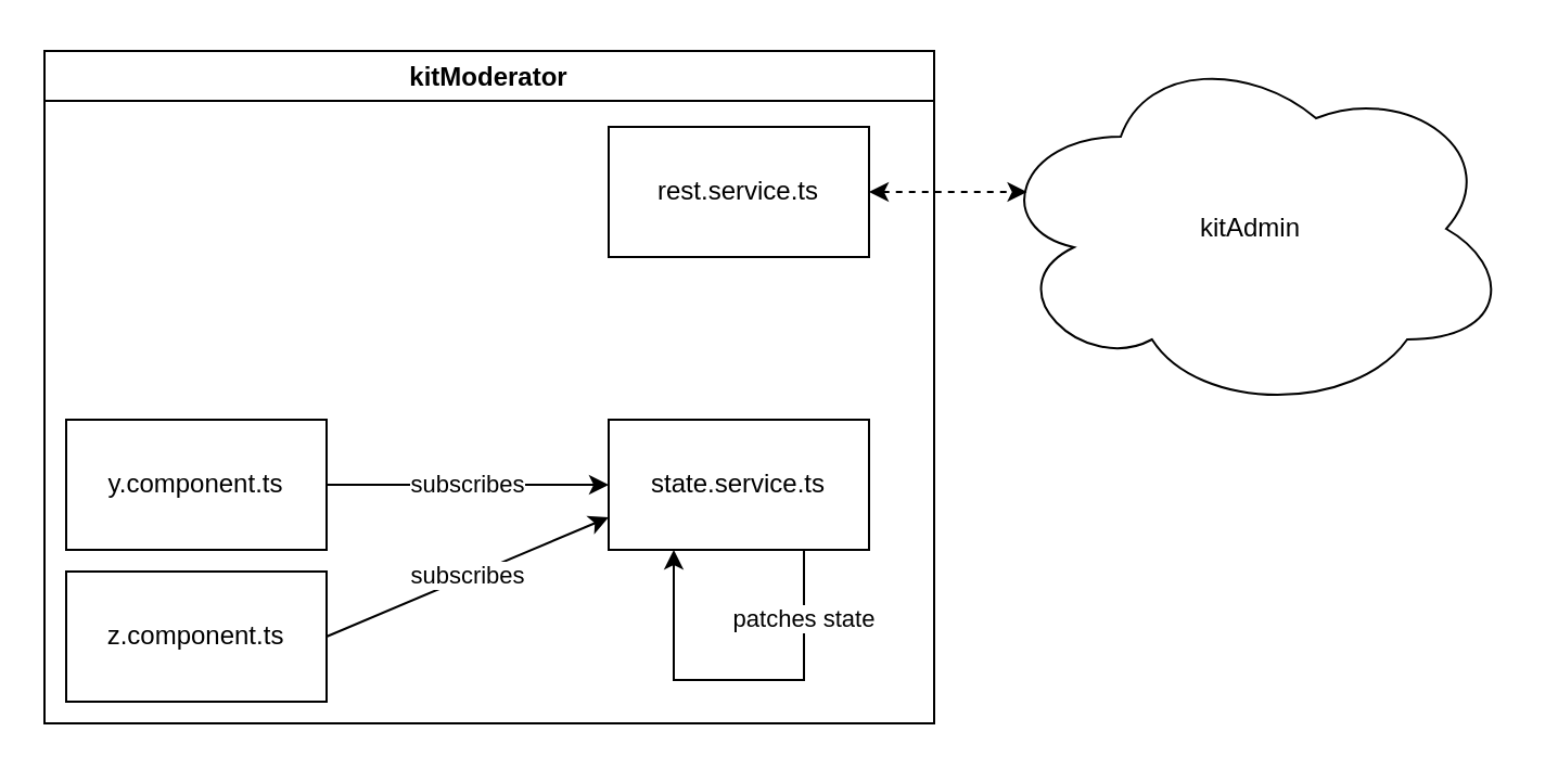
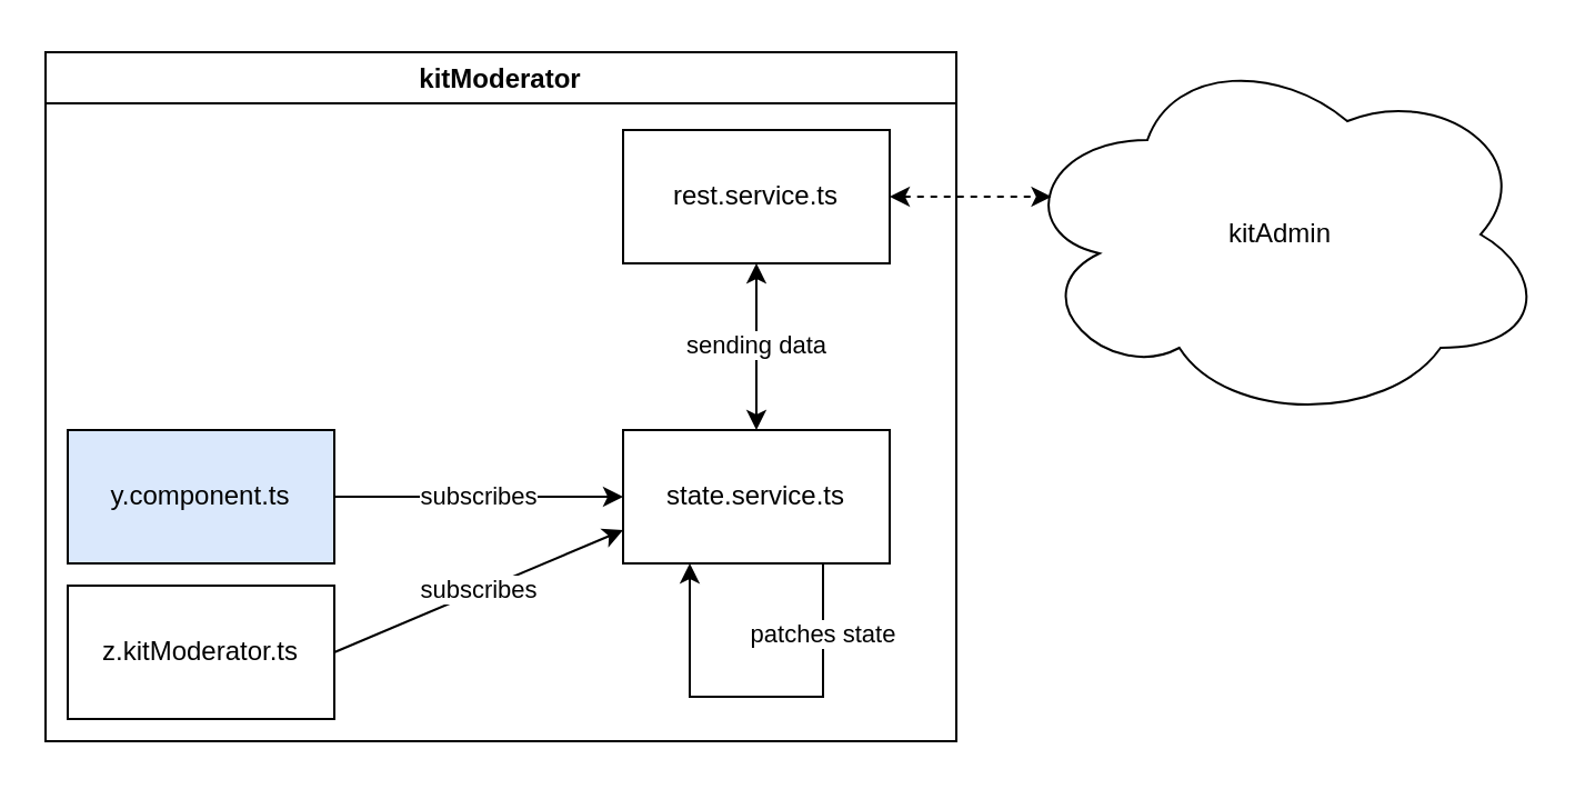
+ <mxCell id="8" value="sending data" style="endArrow=classic;startArrow=classic;html=1;rounded=0;entryX=0.5;entryY=1;entryDx=0;entryDy=0;exitX=0.5;exitY=0;exitDx=0;exitDy=0;" edge="1" parent="1" source="5" target="3"><mxGeometry width="50" height="50" relative="1" as="geometry"><mxPoint x="330" y="193" as="sourcePoint" /><mxPoint x="380" y="143" as="targetPoint" /></mxGeometry></mxCell>
- <mxCell id="9" value="y.component.ts" style="rounded=0;whiteSpace=wrap;html=1;" vertex="1" parent="1"><mxGeometry x="30" y="193" width="120" height="60" as="geometry" /></mxCell>
+ <mxCell id="9" value="y.component.ts" style="rounded=0;whiteSpace=wrap;html=1;fillColor=#dae8fc;" vertex="1" parent="1"><mxGeometry x="30" y="193" width="120" height="60" as="geometry" /></mxCell>
- <mxCell id="10" value="z.component.ts" style="rounded=0;whiteSpace=wrap;html=1;" vertex="1" parent="1"><mxGeometry x="30" y="263" width="120" height="60" as="geometry" /></mxCell>
+ <mxCell id="10" value="z.kitModerator.ts" style="rounded=0;whiteSpace=wrap;html=1;" vertex="1" parent="1"><mxGeometry x="30" y="263" width="120" height="60" as="geometry" /></mxCell>
